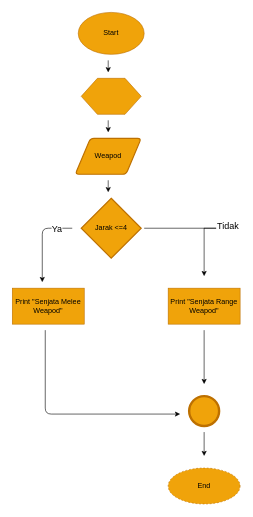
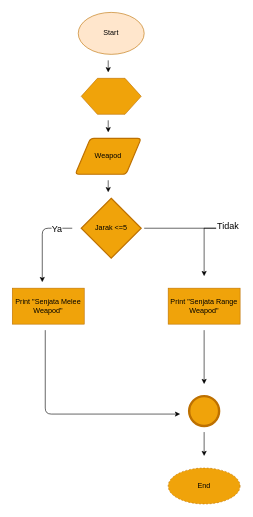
- <mxCell id="2" value="Start" style="ellipse;whiteSpace=wrap;html=1;fillColor=#f0a30a;fontColor=#000000;strokeColor=#BD7000;" parent="1" vertex="1"><mxGeometry x="130" y="20" width="110" height="70" as="geometry" /></mxCell>
+ <mxCell id="2" value="Start" style="ellipse;whiteSpace=wrap;html=1;fillColor=#ffe6cc;fontColor=#000000;strokeColor=#BD7000;" parent="1" vertex="1"><mxGeometry x="130" y="20" width="110" height="70" as="geometry" /></mxCell>
- <mxCell id="5" value="Jarak &amp;lt;=4" style="strokeWidth=2;html=1;shape=mxgraph.flowchart.decision;whiteSpace=wrap;fontColor=#000000;fillColor=#f0a30a;strokeColor=#BD7000;" vertex="1" parent="1"><mxGeometry x="135" y="330" width="100" height="100" as="geometry" /></mxCell>
+ <mxCell id="5" value="Jarak &amp;lt;=5" style="strokeWidth=2;html=1;shape=mxgraph.flowchart.decision;whiteSpace=wrap;fontColor=#000000;fillColor=#f0a30a;strokeColor=#BD7000;" vertex="1" parent="1"><mxGeometry x="135" y="330" width="100" height="100" as="geometry" /></mxCell>
